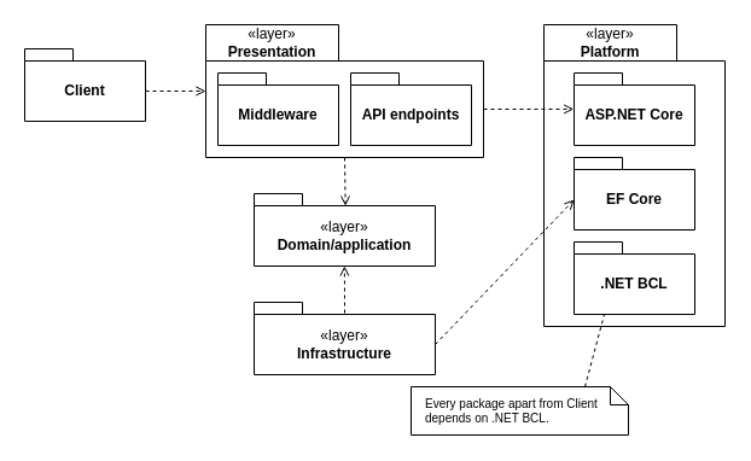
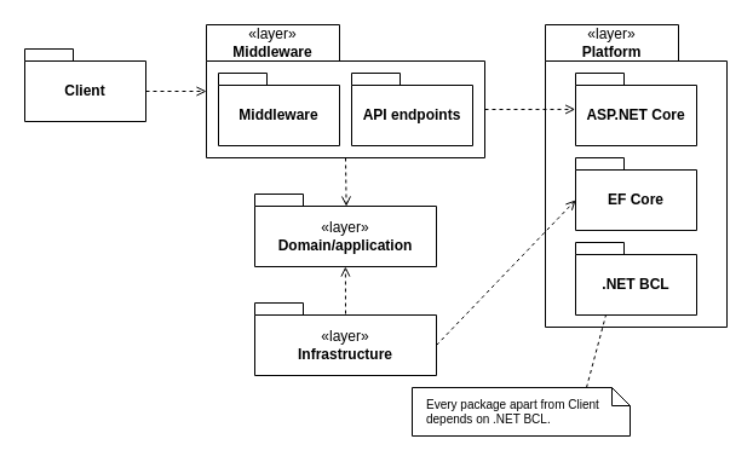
- <mxCell id="2" value="&lt;div&gt;&lt;span style=&quot;font-weight: 400;&quot;&gt;«layer»&lt;/span&gt;&lt;br&gt;&lt;/div&gt;Presentation" style="shape=folder;fontStyle=1;tabWidth=110;tabHeight=30;tabPosition=left;html=1;boundedLbl=1;labelInHeader=1;container=1;collapsible=0;whiteSpace=wrap;" vertex="1" parent="1"><mxGeometry x="170" y="20" width="230" height="110" as="geometry" /></mxCell>
+ <mxCell id="2" value="&lt;div&gt;&lt;span style=&quot;font-weight: 400;&quot;&gt;«layer»&lt;/span&gt;&lt;br&gt;&lt;/div&gt;Middleware" style="shape=folder;fontStyle=1;tabWidth=110;tabHeight=30;tabPosition=left;html=1;boundedLbl=1;labelInHeader=1;container=1;collapsible=0;whiteSpace=wrap;" vertex="1" parent="1"><mxGeometry x="170" y="20" width="230" height="110" as="geometry" /></mxCell>
